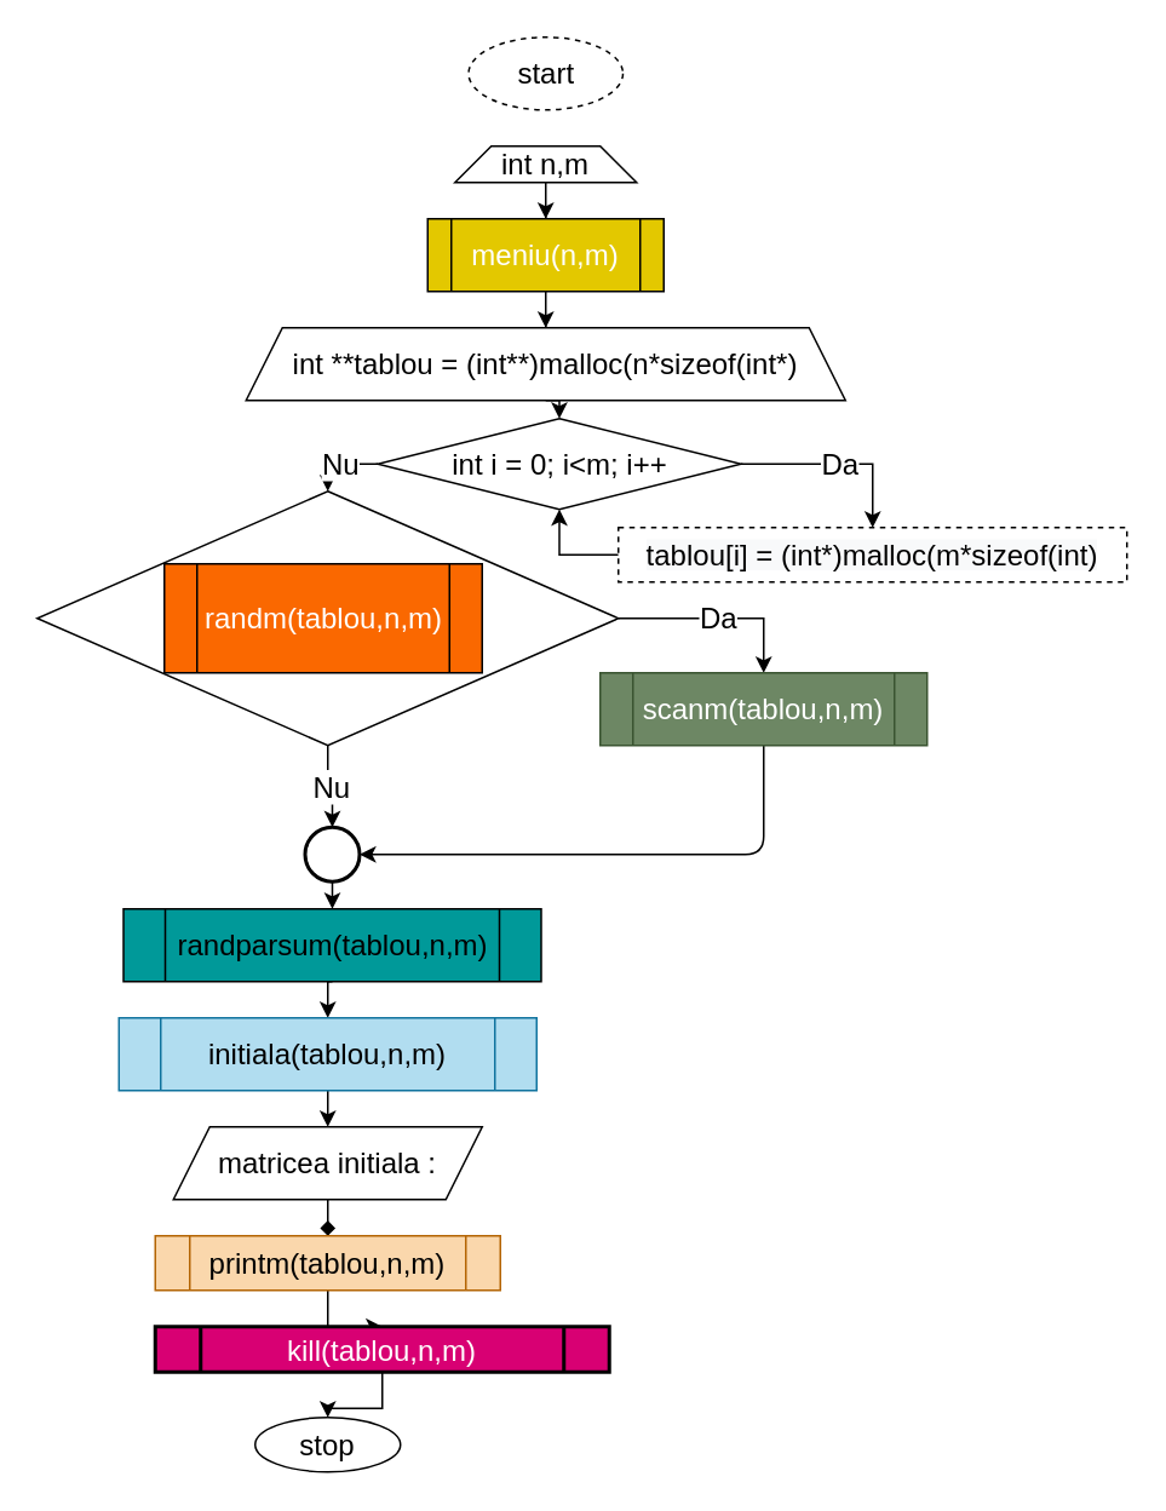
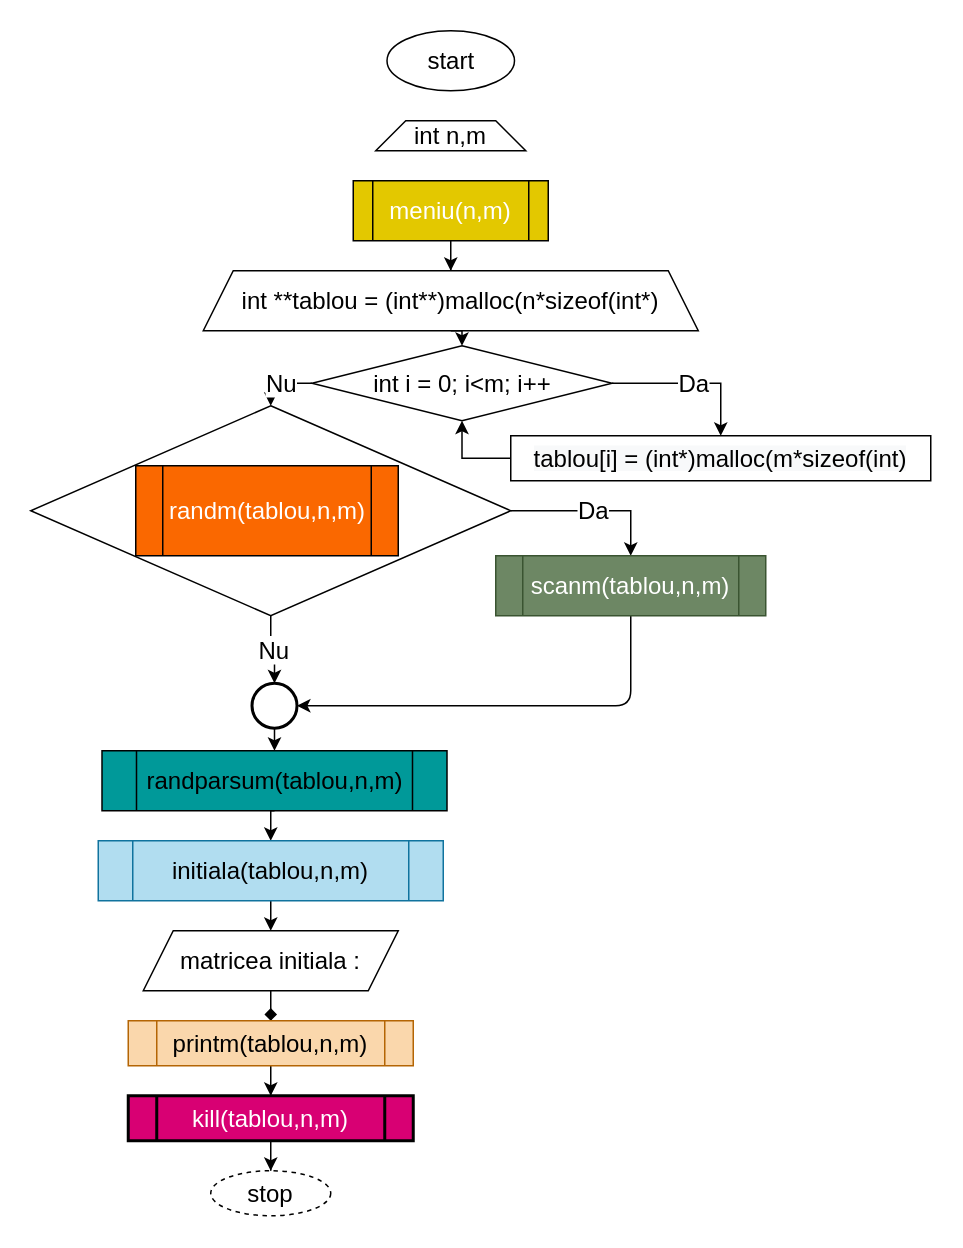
- <mxCell id="2" value="start" style="ellipse;whiteSpace=wrap;html=1;fontSize=16;dashed=1;" parent="1" vertex="1"><mxGeometry x="257.5" y="20" width="85" height="40" as="geometry" /></mxCell>
+ <mxCell id="2" value="start" style="ellipse;whiteSpace=wrap;html=1;fontSize=16;" parent="1" vertex="1"><mxGeometry x="257.5" y="20" width="85" height="40" as="geometry" /></mxCell>
- <mxCell id="4" style="edgeStyle=orthogonalEdgeStyle;rounded=0;orthogonalLoop=1;jettySize=auto;html=1;fontSize=16;" parent="1" source="5" target="7" edge="1"><mxGeometry relative="1" as="geometry" /></mxCell>
- <mxCell id="14" value="&lt;span style=&quot;color: rgb(0 , 0 , 0) ; font-family: &amp;#34;helvetica&amp;#34; ; font-size: 16px ; font-style: normal ; font-weight: 400 ; letter-spacing: normal ; text-align: center ; text-indent: 0px ; text-transform: none ; word-spacing: 0px ; background-color: rgb(248 , 249 , 250) ; display: inline ; float: none&quot;&gt;tablou[i] = (int*)malloc(m*sizeof(int)&lt;/span&gt;" style="rounded=0;whiteSpace=wrap;html=1;fontSize=16;dashed=1;" parent="1" vertex="1"><mxGeometry x="340" y="290" width="280" height="30" as="geometry" /></mxCell>
+ <mxCell id="14" value="&lt;span style=&quot;color: rgb(0 , 0 , 0) ; font-family: &amp;#34;helvetica&amp;#34; ; font-size: 16px ; font-style: normal ; font-weight: 400 ; letter-spacing: normal ; text-align: center ; text-indent: 0px ; text-transform: none ; word-spacing: 0px ; background-color: rgb(248 , 249 , 250) ; display: inline ; float: none&quot;&gt;tablou[i] = (int*)malloc(m*sizeof(int)&lt;/span&gt;" style="rounded=0;whiteSpace=wrap;html=1;fontSize=16;" parent="1" vertex="1"><mxGeometry x="340" y="290" width="280" height="30" as="geometry" /></mxCell>
- <mxCell id="30" value="kill(tablou,n,m)" style="shape=process;whiteSpace=wrap;html=1;backgroundOutline=1;fontSize=16;fillColor=#d80073;strokeWidth=2;fontColor=#ffffff;" parent="1" vertex="1"><mxGeometry x="85" y="730" width="250" height="25" as="geometry" /></mxCell>
+ <mxCell id="30" value="kill(tablou,n,m)" style="shape=process;whiteSpace=wrap;html=1;backgroundOutline=1;fontSize=16;fillColor=#d80073;strokeWidth=2;fontColor=#ffffff;" parent="1" vertex="1"><mxGeometry x="85" y="730" width="190" height="30" as="geometry" /></mxCell>
- <mxCell id="3" value="stop" style="ellipse;whiteSpace=wrap;html=1;fontSize=16;" parent="1" vertex="1"><mxGeometry x="140" y="780" width="80" height="30" as="geometry" /></mxCell>
+ <mxCell id="3" value="stop" style="ellipse;whiteSpace=wrap;html=1;fontSize=16;dashed=1;" parent="1" vertex="1"><mxGeometry x="140" y="780" width="80" height="30" as="geometry" /></mxCell>
